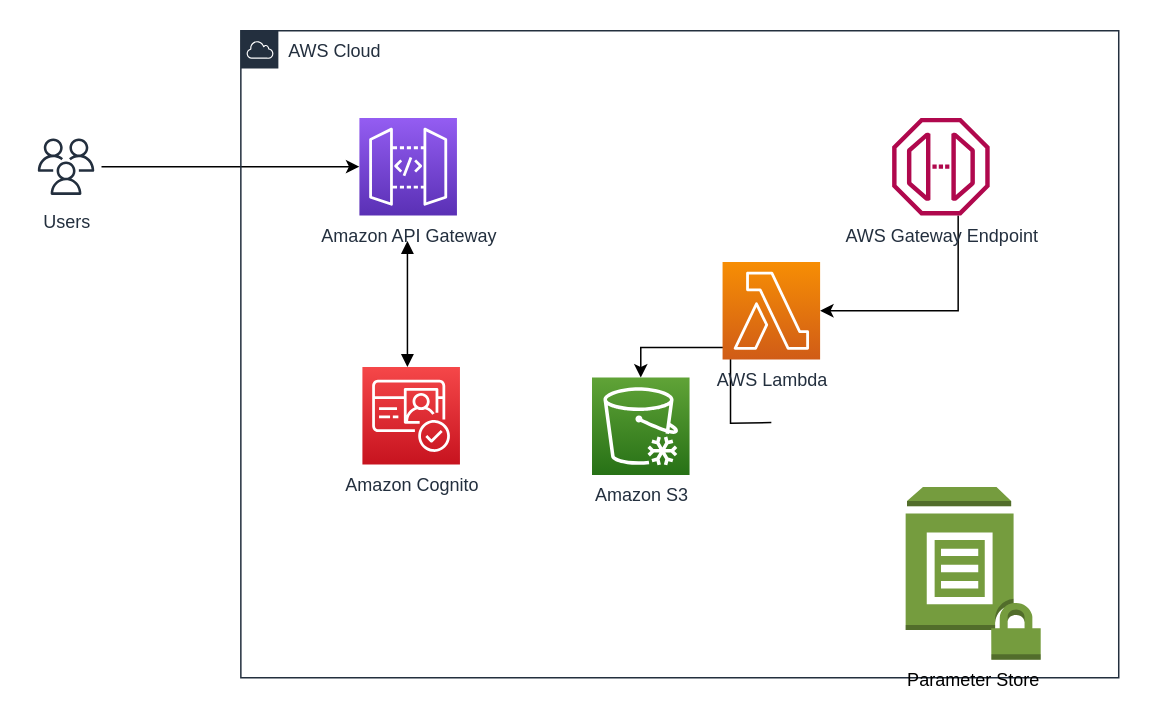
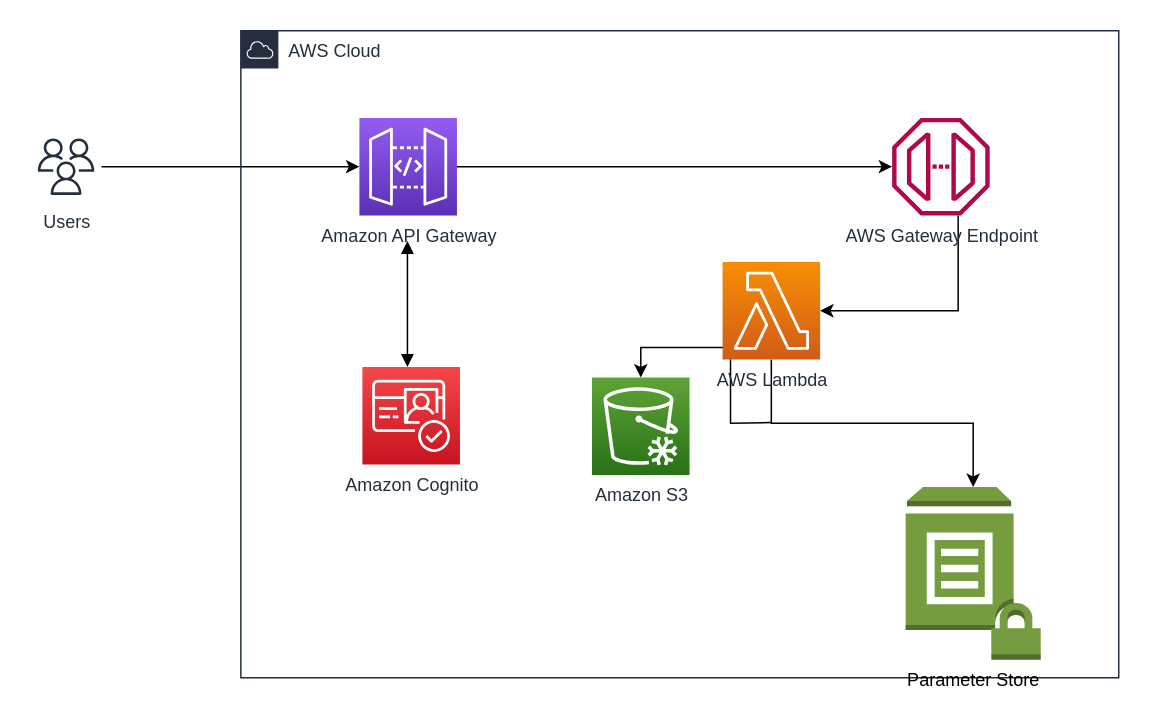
+ <mxCell id="5" style="edgeStyle=orthogonalEdgeStyle;rounded=0;orthogonalLoop=1;jettySize=auto;html=1;" edge="1" parent="4" source="6" target="8"><mxGeometry relative="1" as="geometry" /></mxCell>
+ <mxCell id="9" style="edgeStyle=orthogonalEdgeStyle;rounded=0;orthogonalLoop=1;jettySize=auto;html=1;entryX=0.5;entryY=0;entryDx=0;entryDy=0;entryPerimeter=0;exitX=0.5;exitY=1;exitDx=0;exitDy=0;exitPerimeter=0;" edge="1" parent="4" source="11" target="15"><mxGeometry relative="1" as="geometry" /></mxCell>
